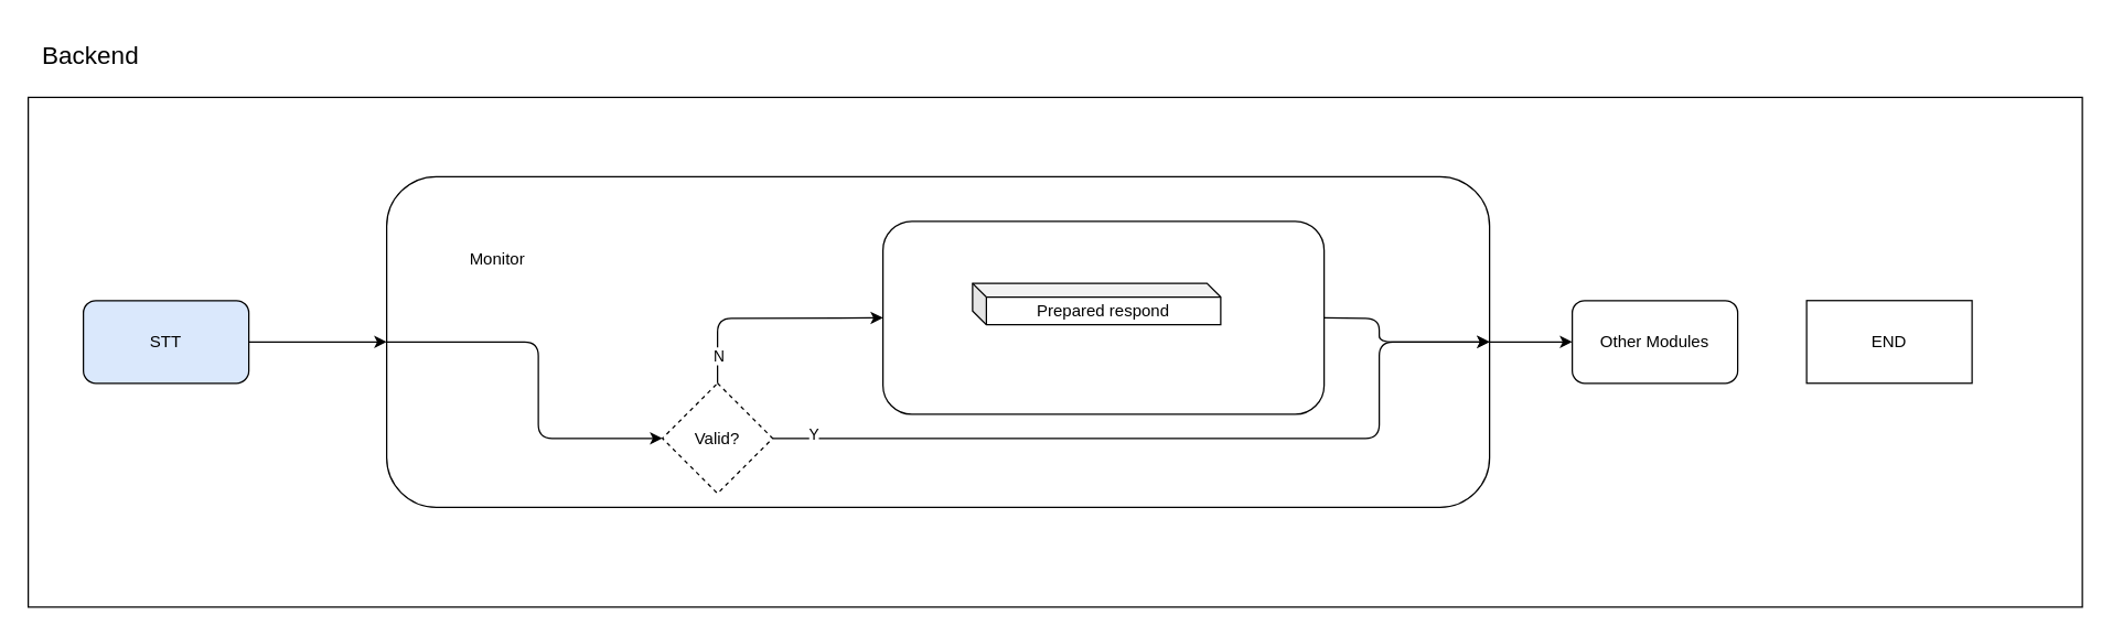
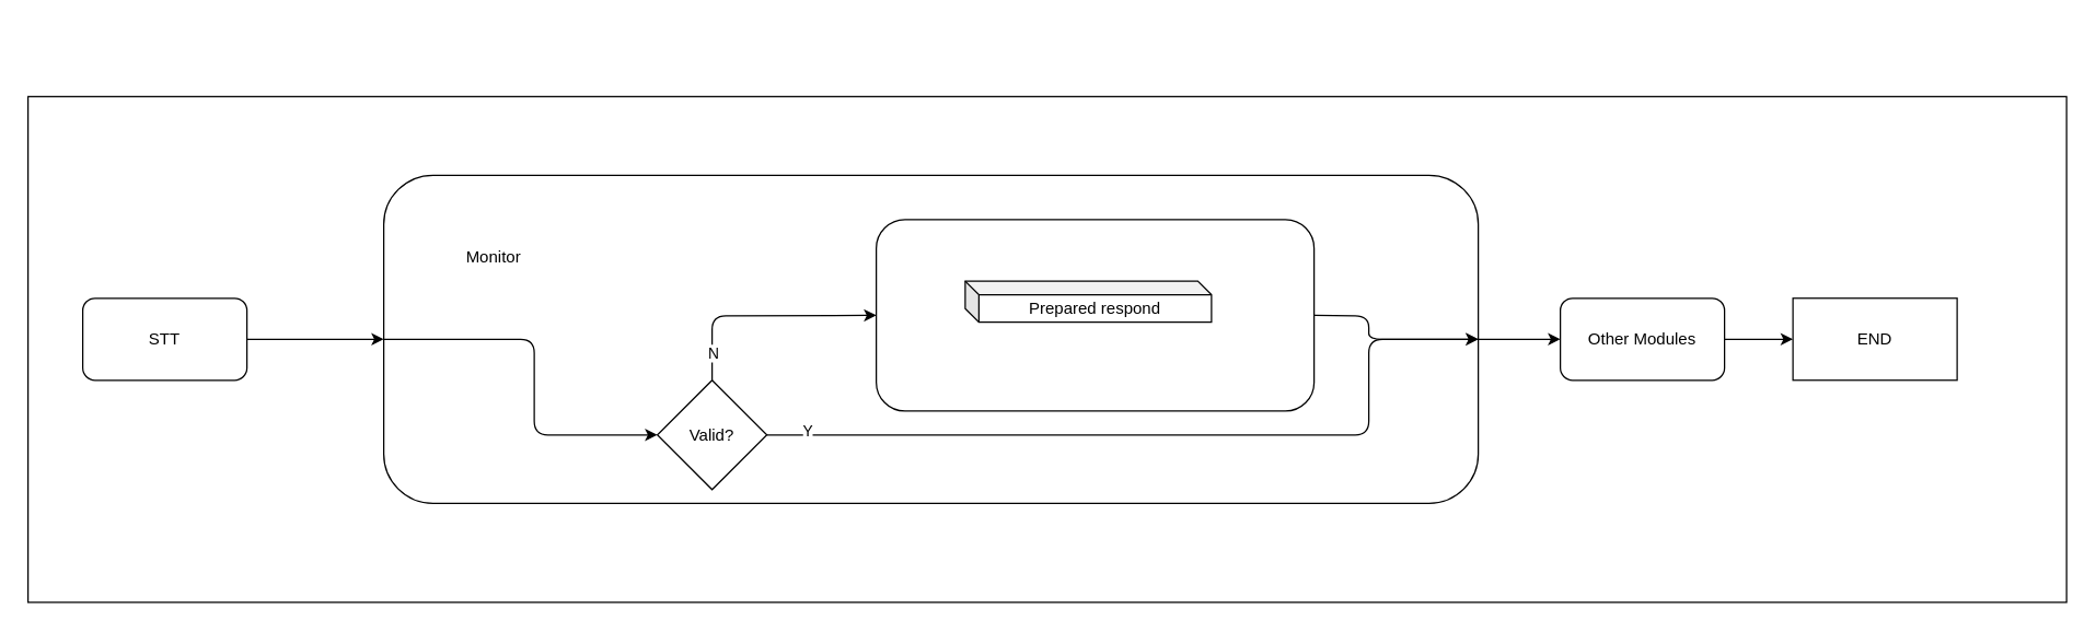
- <mxCell id="6" value="Backend" style="text;html=1;align=center;verticalAlign=middle;resizable=0;points=[];autosize=1;strokeColor=none;fillColor=none;fontSize=18;" parent="1" vertex="1"><mxGeometry x="20" y="20" width="90" height="40" as="geometry" /></mxCell>
- <mxCell id="4" value="STT" style="rounded=1;whiteSpace=wrap;html=1;fillColor=#dae8fc;" parent="1" vertex="1"><mxGeometry x="60" y="217.5" width="120" height="60" as="geometry" /></mxCell>
+ <mxCell id="4" value="STT" style="rounded=1;whiteSpace=wrap;html=1;" parent="1" vertex="1"><mxGeometry x="60" y="217.5" width="120" height="60" as="geometry" /></mxCell>
+ <mxCell id="5" style="edgeStyle=none;html=1;entryX=0;entryY=0.5;entryDx=0;entryDy=0;" parent="1" source="22" target="21" edge="1"><mxGeometry relative="1" as="geometry" /></mxCell>
- <mxCell id="18" value="Valid?" style="rhombus;whiteSpace=wrap;html=1;rounded=0;dashed=1;" vertex="1" parent="7"><mxGeometry x="200" y="157.5" width="80" height="80" as="geometry" /></mxCell>
+ <mxCell id="18" value="Valid?" style="rhombus;whiteSpace=wrap;html=1;rounded=0;" vertex="1" parent="7"><mxGeometry x="200" y="157.5" width="80" height="80" as="geometry" /></mxCell>
